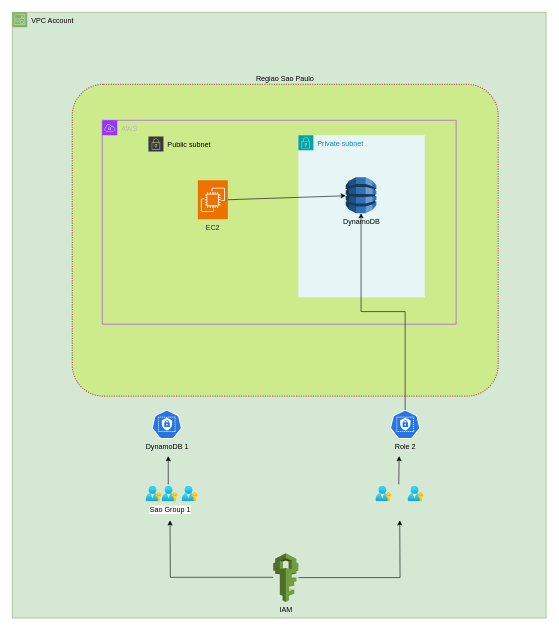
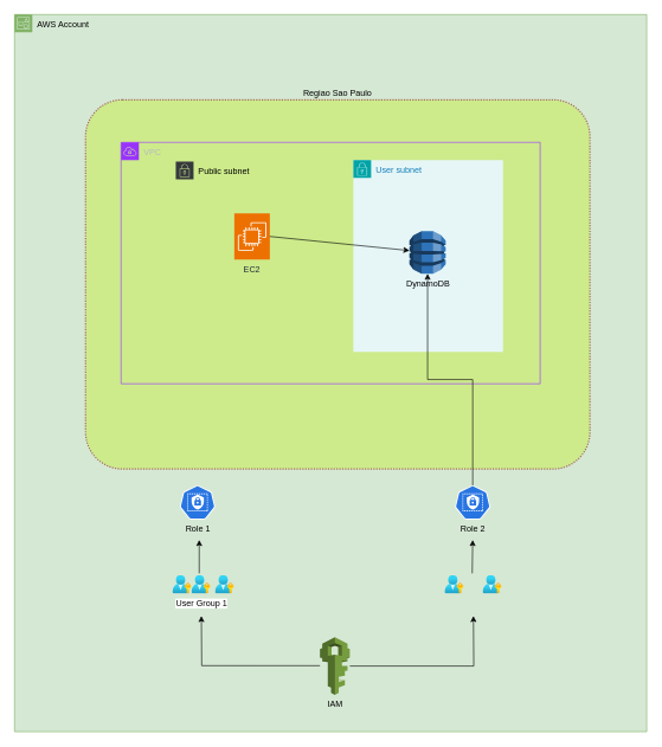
- <mxCell id="2" value="VPC Account" style="points=[[0,0],[0.25,0],[0.5,0],[0.75,0],[1,0],[1,0.25],[1,0.5],[1,0.75],[1,1],[0.75,1],[0.5,1],[0.25,1],[0,1],[0,0.75],[0,0.5],[0,0.25]];outlineConnect=0;html=1;whiteSpace=wrap;fontSize=12;fontStyle=0;container=1;pointerEvents=0;collapsible=0;recursiveResize=0;shape=mxgraph.aws4.group;grIcon=mxgraph.aws4.group_account;strokeColor=#82b366;fillColor=#d5e8d4;verticalAlign=top;align=left;spacingLeft=30;dashed=0;" parent="1" vertex="1"><mxGeometry x="20" y="20" width="890" height="1010" as="geometry" /></mxCell>
+ <mxCell id="2" value="AWS Account" style="points=[[0,0],[0.25,0],[0.5,0],[0.75,0],[1,0],[1,0.25],[1,0.5],[1,0.75],[1,1],[0.75,1],[0.5,1],[0.25,1],[0,1],[0,0.75],[0,0.5],[0,0.25]];outlineConnect=0;html=1;whiteSpace=wrap;fontSize=12;fontStyle=0;container=1;pointerEvents=0;collapsible=0;recursiveResize=0;shape=mxgraph.aws4.group;grIcon=mxgraph.aws4.group_account;strokeColor=#82b366;fillColor=#d5e8d4;verticalAlign=top;align=left;spacingLeft=30;dashed=0;" parent="1" vertex="1"><mxGeometry x="20" y="20" width="890" height="1010" as="geometry" /></mxCell>
- <mxCell id="9" value="AWS" style="sketch=0;outlineConnect=0;gradientColor=none;html=1;whiteSpace=wrap;fontSize=12;fontStyle=0;shape=mxgraph.aws4.group;grIcon=mxgraph.aws4.group_vpc;strokeColor=#9933FF;fillColor=none;verticalAlign=top;align=left;spacingLeft=30;fontColor=#B6BABF;dashed=0;" parent="2" vertex="1"><mxGeometry x="150" y="180" width="590" height="340" as="geometry" /></mxCell>
+ <mxCell id="9" value="VPC" style="sketch=0;outlineConnect=0;gradientColor=none;html=1;whiteSpace=wrap;fontSize=12;fontStyle=0;shape=mxgraph.aws4.group;grIcon=mxgraph.aws4.group_vpc;strokeColor=#9933FF;fillColor=none;verticalAlign=top;align=left;spacingLeft=30;fontColor=#B6BABF;dashed=0;" parent="2" vertex="1"><mxGeometry x="150" y="180" width="590" height="340" as="geometry" /></mxCell>
- <mxCell id="10" value="Private subnet" style="points=[[0,0],[0.25,0],[0.5,0],[0.75,0],[1,0],[1,0.25],[1,0.5],[1,0.75],[1,1],[0.75,1],[0.5,1],[0.25,1],[0,1],[0,0.75],[0,0.5],[0,0.25]];outlineConnect=0;gradientColor=none;html=1;whiteSpace=wrap;fontSize=12;fontStyle=0;container=1;pointerEvents=0;collapsible=0;recursiveResize=0;shape=mxgraph.aws4.group;grIcon=mxgraph.aws4.group_security_group;grStroke=0;strokeColor=#00A4A6;fillColor=#E6F6F7;verticalAlign=top;align=left;spacingLeft=30;fontColor=#147EBA;dashed=0;" parent="2" vertex="1"><mxGeometry x="477" y="205" width="210.7" height="270" as="geometry" /></mxCell>
+ <mxCell id="10" value="User subnet" style="points=[[0,0],[0.25,0],[0.5,0],[0.75,0],[1,0],[1,0.25],[1,0.5],[1,0.75],[1,1],[0.75,1],[0.5,1],[0.25,1],[0,1],[0,0.75],[0,0.5],[0,0.25]];outlineConnect=0;gradientColor=none;html=1;whiteSpace=wrap;fontSize=12;fontStyle=0;container=1;pointerEvents=0;collapsible=0;recursiveResize=0;shape=mxgraph.aws4.group;grIcon=mxgraph.aws4.group_security_group;grStroke=0;strokeColor=#00A4A6;fillColor=#E6F6F7;verticalAlign=top;align=left;spacingLeft=30;fontColor=#147EBA;dashed=0;" parent="2" vertex="1"><mxGeometry x="477" y="205" width="210.7" height="270" as="geometry" /></mxCell>
- <mxCell id="11" value="DynamoDB" style="outlineConnect=0;dashed=0;verticalLabelPosition=bottom;verticalAlign=top;align=center;html=1;shape=mxgraph.aws3.dynamo_db;fillColor=#2E73B8;gradientColor=none;" parent="10" vertex="1"><mxGeometry x="79" y="70" width="51" height="60" as="geometry" /></mxCell>
+ <mxCell id="11" value="DynamoDB" style="outlineConnect=0;dashed=0;verticalLabelPosition=bottom;verticalAlign=top;align=center;html=1;shape=mxgraph.aws3.dynamo_db;fillColor=#2E73B8;gradientColor=none;" parent="10" vertex="1"><mxGeometry x="79" y="100" width="51" height="60" as="geometry" /></mxCell>
- <mxCell id="17" value="Role 2" style="aspect=fixed;sketch=0;html=1;dashed=0;whitespace=wrap;verticalLabelPosition=bottom;verticalAlign=top;fillColor=#2875E2;strokeColor=#ffffff;points=[[0.005,0.63,0],[0.1,0.2,0],[0.9,0.2,0],[0.5,0,0],[0.995,0.63,0],[0.72,0.99,0],[0.5,1,0],[0.28,0.99,0]];shape=mxgraph.kubernetes.icon2;prIcon=role" parent="2" vertex="1"><mxGeometry x="630" y="663" width="50" height="48" as="geometry" /></mxCell>
+ <mxCell id="17" value="Role 2" style="aspect=fixed;sketch=0;html=1;dashed=0;whitespace=wrap;verticalLabelPosition=bottom;verticalAlign=top;fillColor=#2875E2;strokeColor=#ffffff;points=[[0.005,0.63,0],[0.1,0.2,0],[0.9,0.2,0],[0.5,0,0],[0.995,0.63,0],[0.72,0.99,0],[0.5,1,0],[0.28,0.99,0]];shape=mxgraph.kubernetes.icon2;prIcon=role" parent="2" vertex="1"><mxGeometry x="620" y="663" width="50" height="48" as="geometry" /></mxCell>
- <mxCell id="18" value="DynamoDB 1" style="aspect=fixed;sketch=0;html=1;dashed=0;whitespace=wrap;verticalLabelPosition=bottom;verticalAlign=top;fillColor=#2875E2;strokeColor=#ffffff;points=[[0.005,0.63,0],[0.1,0.2,0],[0.9,0.2,0],[0.5,0,0],[0.995,0.63,0],[0.72,0.99,0],[0.5,1,0],[0.28,0.99,0]];shape=mxgraph.kubernetes.icon2;prIcon=role" parent="2" vertex="1"><mxGeometry x="232.61" y="663" width="50" height="48" as="geometry" /></mxCell>
+ <mxCell id="18" value="Role 1" style="aspect=fixed;sketch=0;html=1;dashed=0;whitespace=wrap;verticalLabelPosition=bottom;verticalAlign=top;fillColor=#2875E2;strokeColor=#ffffff;points=[[0.005,0.63,0],[0.1,0.2,0],[0.9,0.2,0],[0.5,0,0],[0.995,0.63,0],[0.72,0.99,0],[0.5,1,0],[0.28,0.99,0]];shape=mxgraph.kubernetes.icon2;prIcon=role" parent="2" vertex="1"><mxGeometry x="232.61" y="663" width="50" height="48" as="geometry" /></mxCell>
- <mxCell id="4" value="Sao Group 1" style="image;aspect=fixed;html=1;points=[];align=center;fontSize=12;image=img/lib/azure2/azure_stack/User_Subscriptions.svg;" parent="2" vertex="1"><mxGeometry x="249.4" y="790" width="26.79" height="26" as="geometry" /></mxCell>
+ <mxCell id="4" value="User Group 1" style="image;aspect=fixed;html=1;points=[];align=center;fontSize=12;image=img/lib/azure2/azure_stack/User_Subscriptions.svg;" parent="2" vertex="1"><mxGeometry x="249.4" y="790" width="26.79" height="26" as="geometry" /></mxCell>
- <mxCell id="15" value="IAM" style="outlineConnect=0;dashed=0;verticalLabelPosition=bottom;verticalAlign=top;align=center;html=1;shape=mxgraph.aws3.iam;fillColor=#759C3E;gradientColor=none;" parent="2" vertex="1"><mxGeometry x="435" y="902" width="42" height="81" as="geometry" /></mxCell>
+ <mxCell id="15" value="IAM" style="outlineConnect=0;dashed=0;verticalLabelPosition=bottom;verticalAlign=top;align=center;html=1;shape=mxgraph.aws3.iam;fillColor=#759C3E;gradientColor=none;" parent="2" vertex="1"><mxGeometry x="430" y="877" width="42" height="81" as="geometry" /></mxCell>
